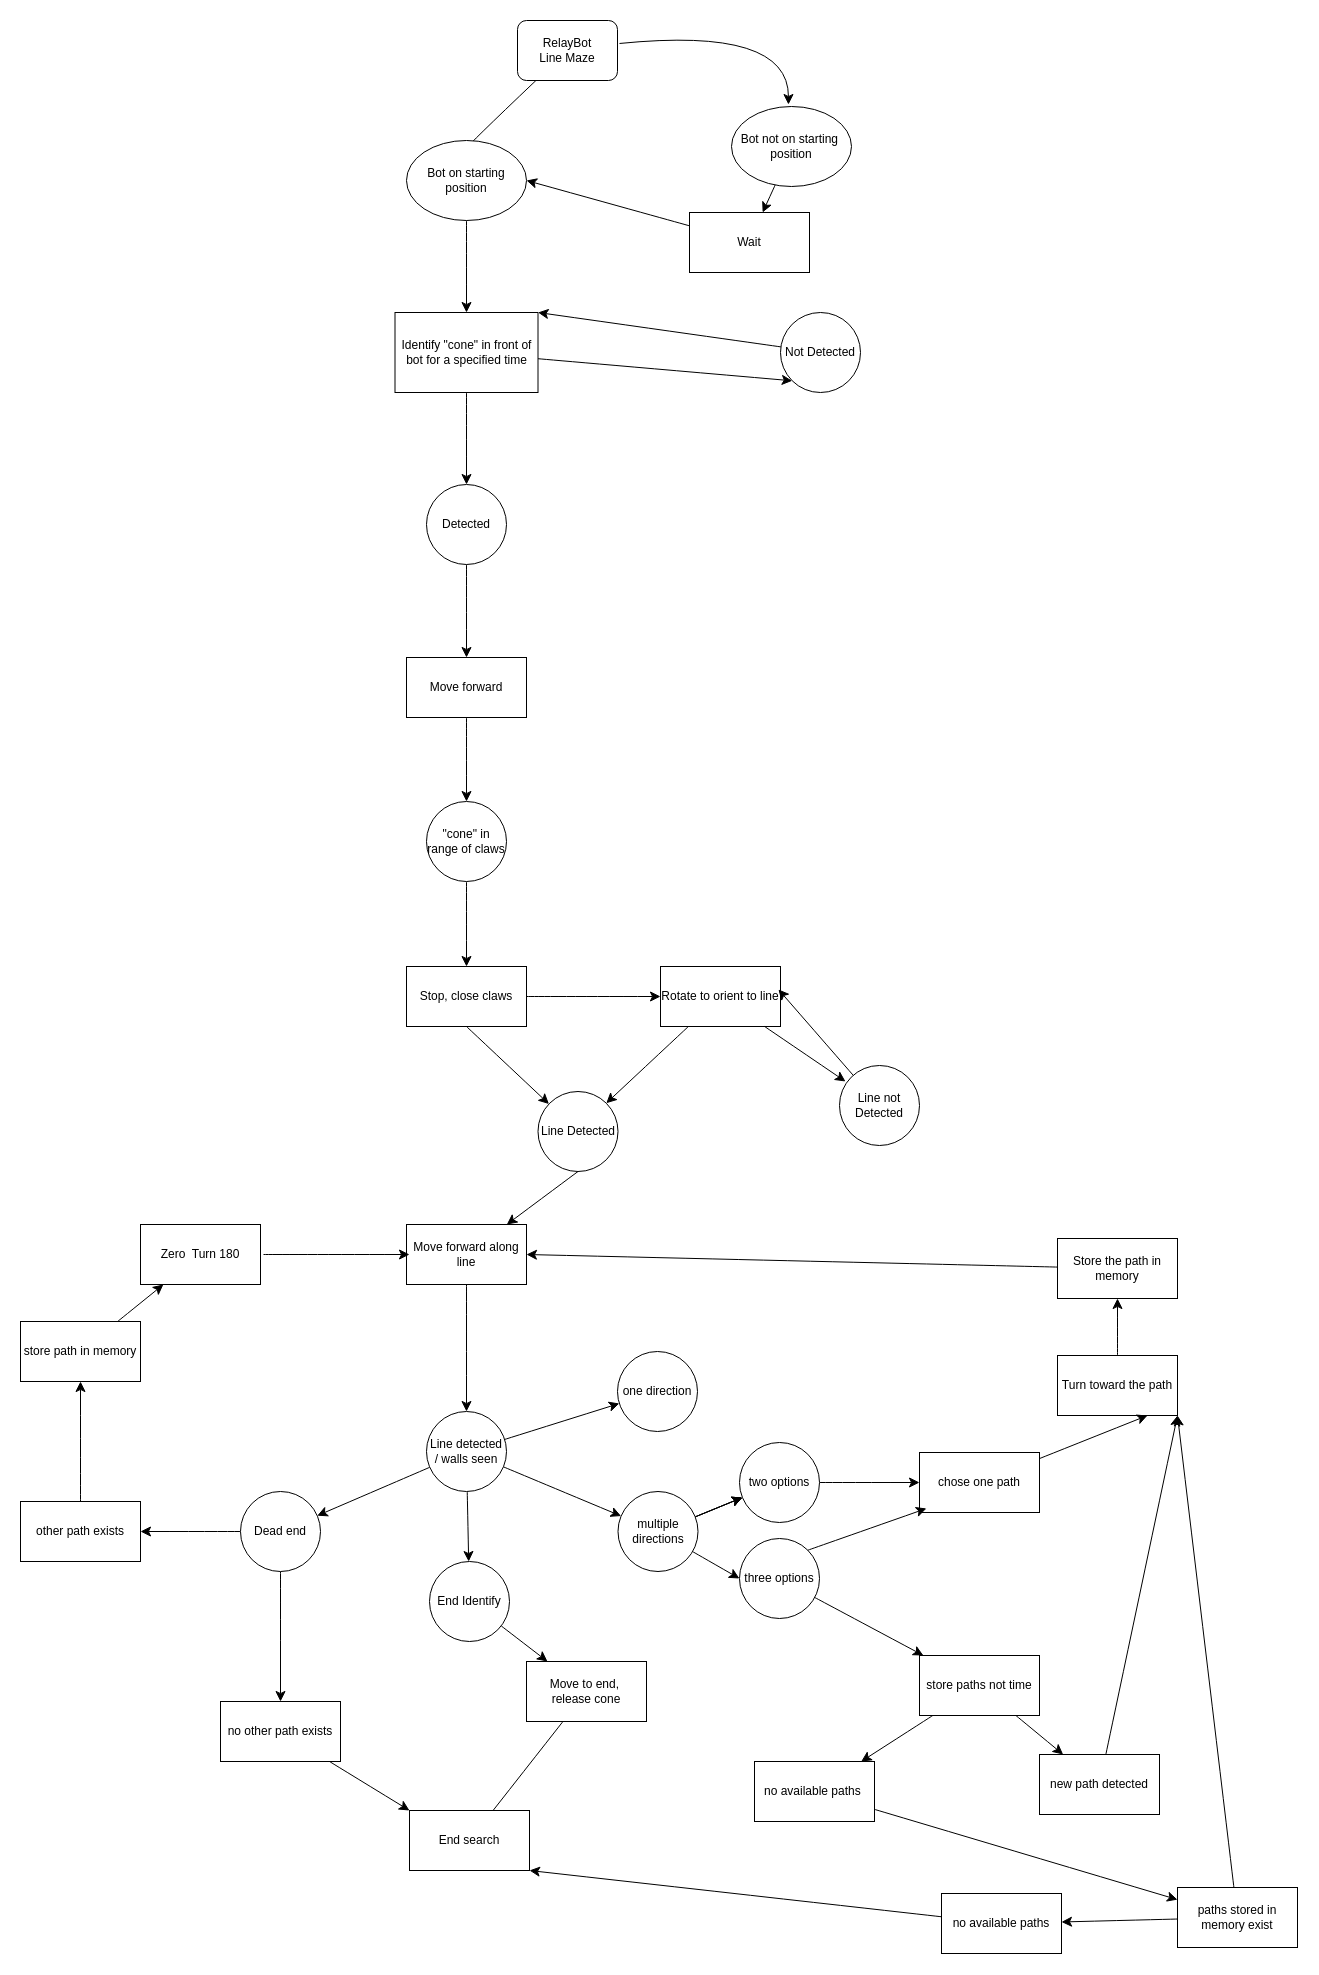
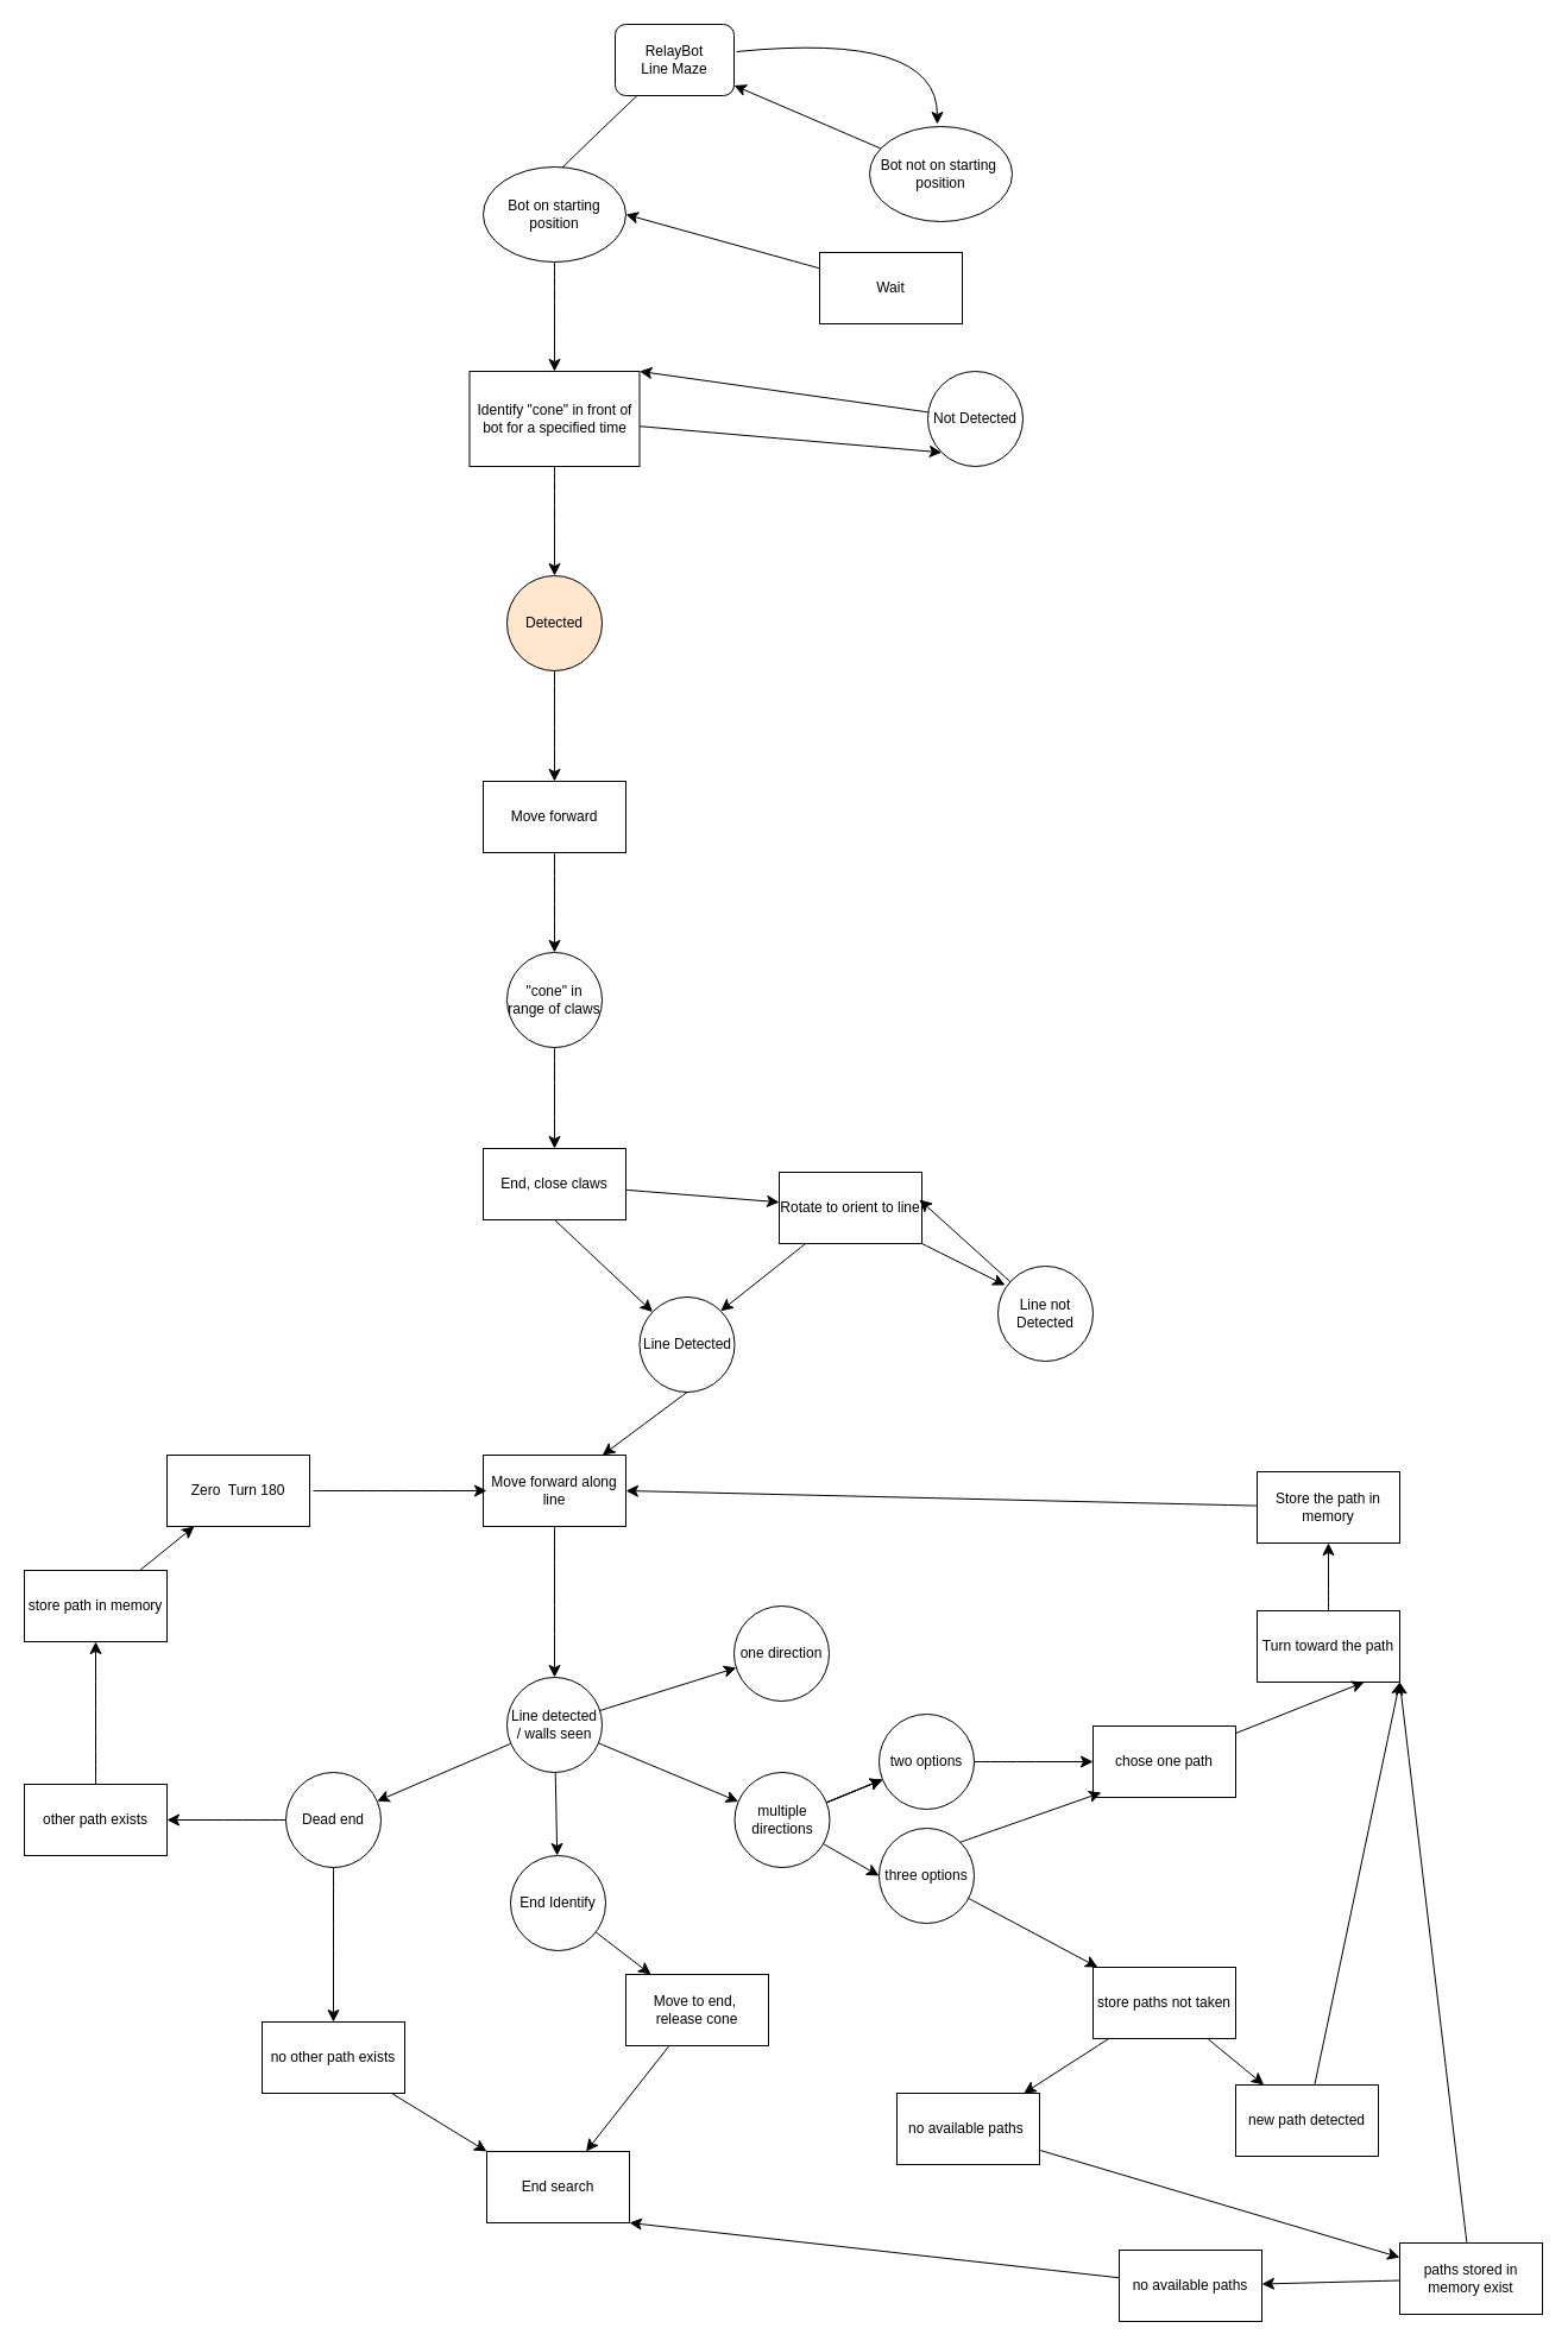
- <mxCell id="4" value="" style="edgeStyle=none;curved=1;rounded=0;orthogonalLoop=1;jettySize=auto;html=1;fontSize=12;startSize=8;endSize=8;" parent="1" source="5" target="10" edge="1"><mxGeometry relative="1" as="geometry" /></mxCell>
+ <mxCell id="4" value="" style="edgeStyle=none;curved=1;rounded=0;orthogonalLoop=1;jettySize=auto;html=1;fontSize=12;startSize=8;endSize=8;" parent="1" source="5" target="3" edge="1"><mxGeometry relative="1" as="geometry" /></mxCell>
- <mxCell id="17" value="Detected" style="ellipse;whiteSpace=wrap;html=1;" parent="1" vertex="1"><mxGeometry x="426" y="484" width="80" height="80" as="geometry" /></mxCell>
+ <mxCell id="17" value="Detected" style="ellipse;whiteSpace=wrap;html=1;fillColor=#ffe6cc;" parent="1" vertex="1"><mxGeometry x="426" y="484" width="80" height="80" as="geometry" /></mxCell>
- <mxCell id="23" value="Stop, close claws" style="whiteSpace=wrap;html=1;" parent="1" vertex="1"><mxGeometry x="406" y="966" width="120" height="60" as="geometry" /></mxCell>
+ <mxCell id="23" value="End, close claws" style="whiteSpace=wrap;html=1;" parent="1" vertex="1"><mxGeometry x="406" y="966" width="120" height="60" as="geometry" /></mxCell>
- <mxCell id="31" value="Rotate to orient to line" style="whiteSpace=wrap;html=1;" parent="1" vertex="1"><mxGeometry x="660" y="966" width="120" height="60" as="geometry" /></mxCell>
+ <mxCell id="31" value="Rotate to orient to line" style="whiteSpace=wrap;html=1;" parent="1" vertex="1"><mxGeometry x="655" y="986" width="120" height="60" as="geometry" /></mxCell>
- <mxCell id="73" value="store paths not time" style="whiteSpace=wrap;html=1;" parent="1" vertex="1"><mxGeometry x="919" y="1655" width="120" height="60" as="geometry" /></mxCell>
+ <mxCell id="73" value="store paths not taken" style="whiteSpace=wrap;html=1;" parent="1" vertex="1"><mxGeometry x="919" y="1655" width="120" height="60" as="geometry" /></mxCell>
- <mxCell id="54" value="" style="edgeStyle=none;curved=1;rounded=0;orthogonalLoop=1;jettySize=auto;html=1;fontSize=12;startSize=8;endSize=8;endArrow=none;" parent="1" source="55" target="56" edge="1"><mxGeometry relative="1" as="geometry" /></mxCell>
+ <mxCell id="54" value="" style="edgeStyle=none;curved=1;rounded=0;orthogonalLoop=1;jettySize=auto;html=1;fontSize=12;startSize=8;endSize=8;" parent="1" source="55" target="56" edge="1"><mxGeometry relative="1" as="geometry" /></mxCell>
